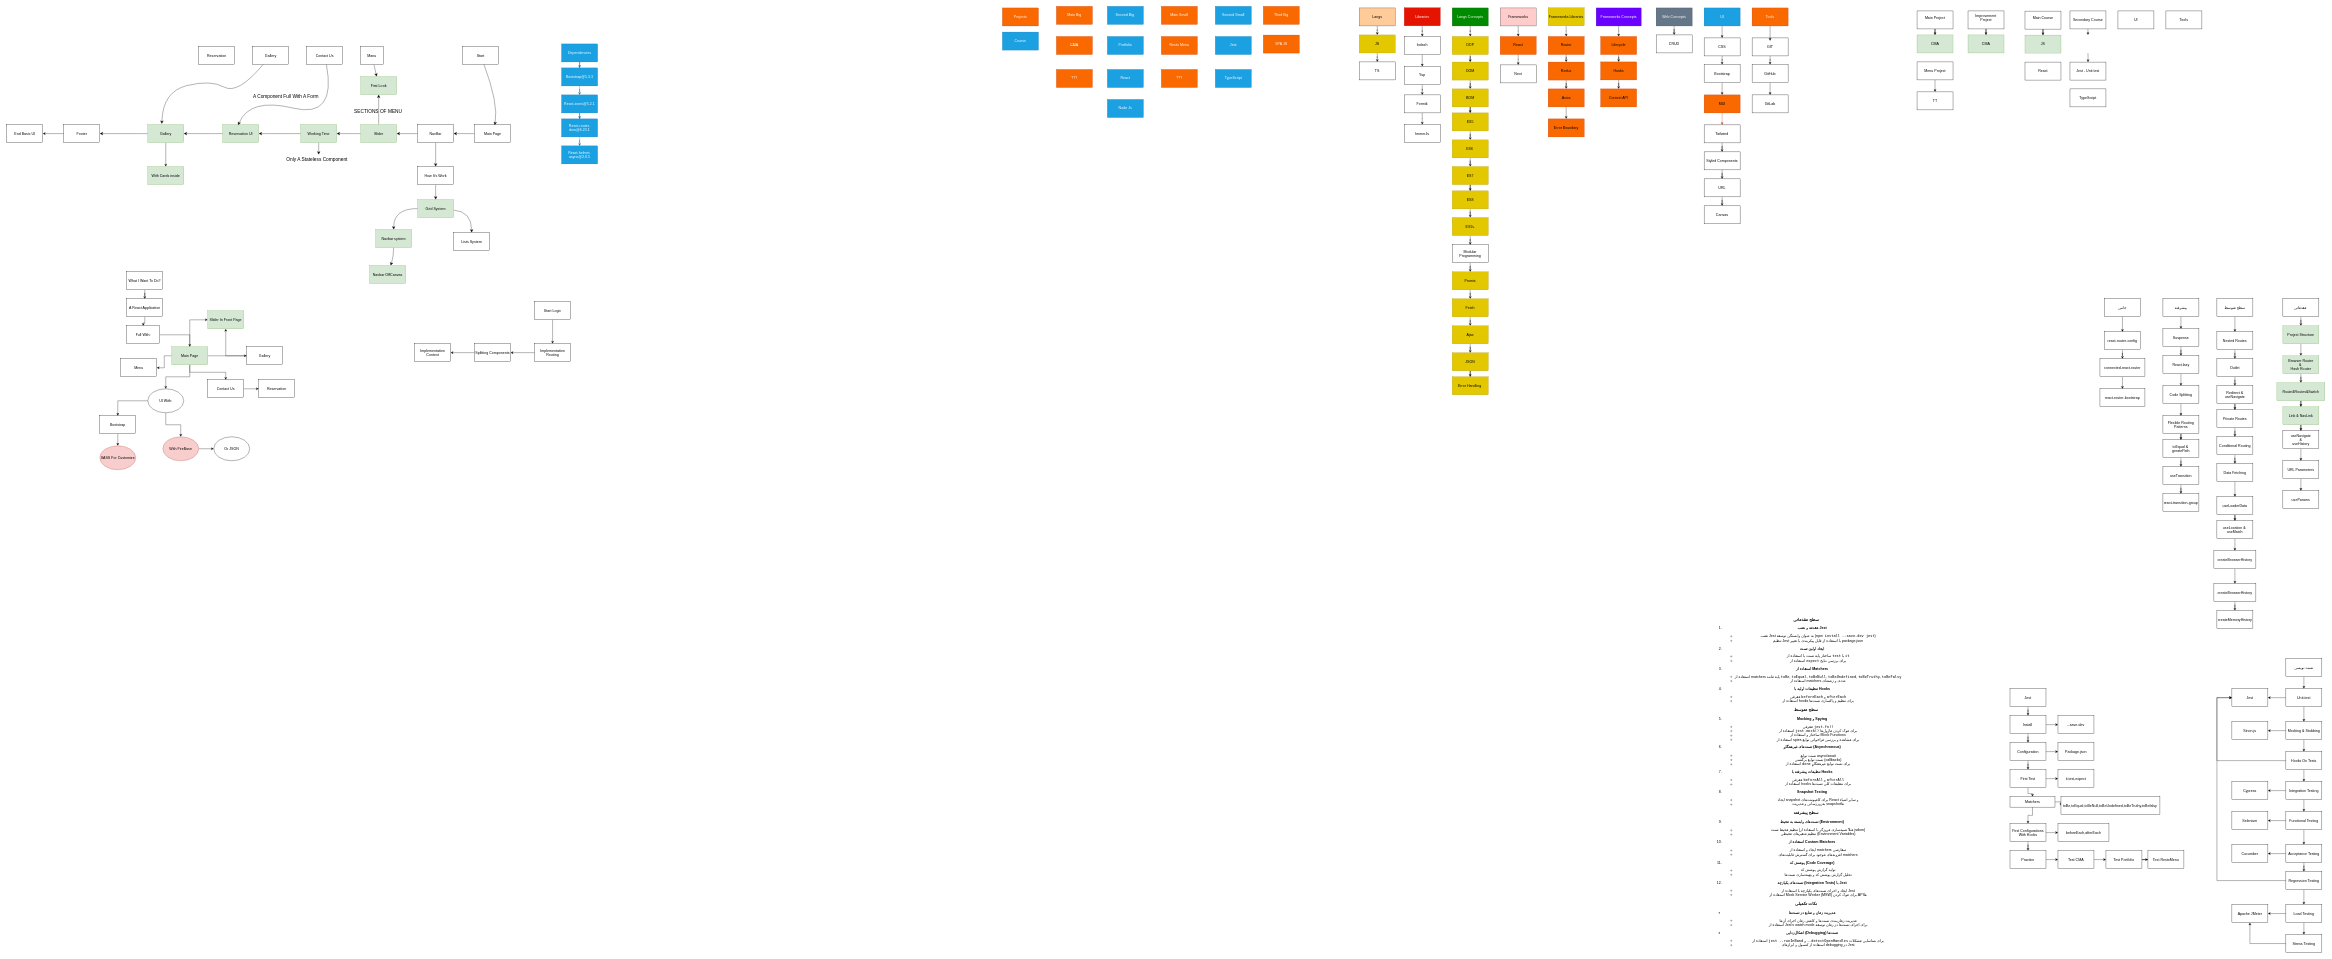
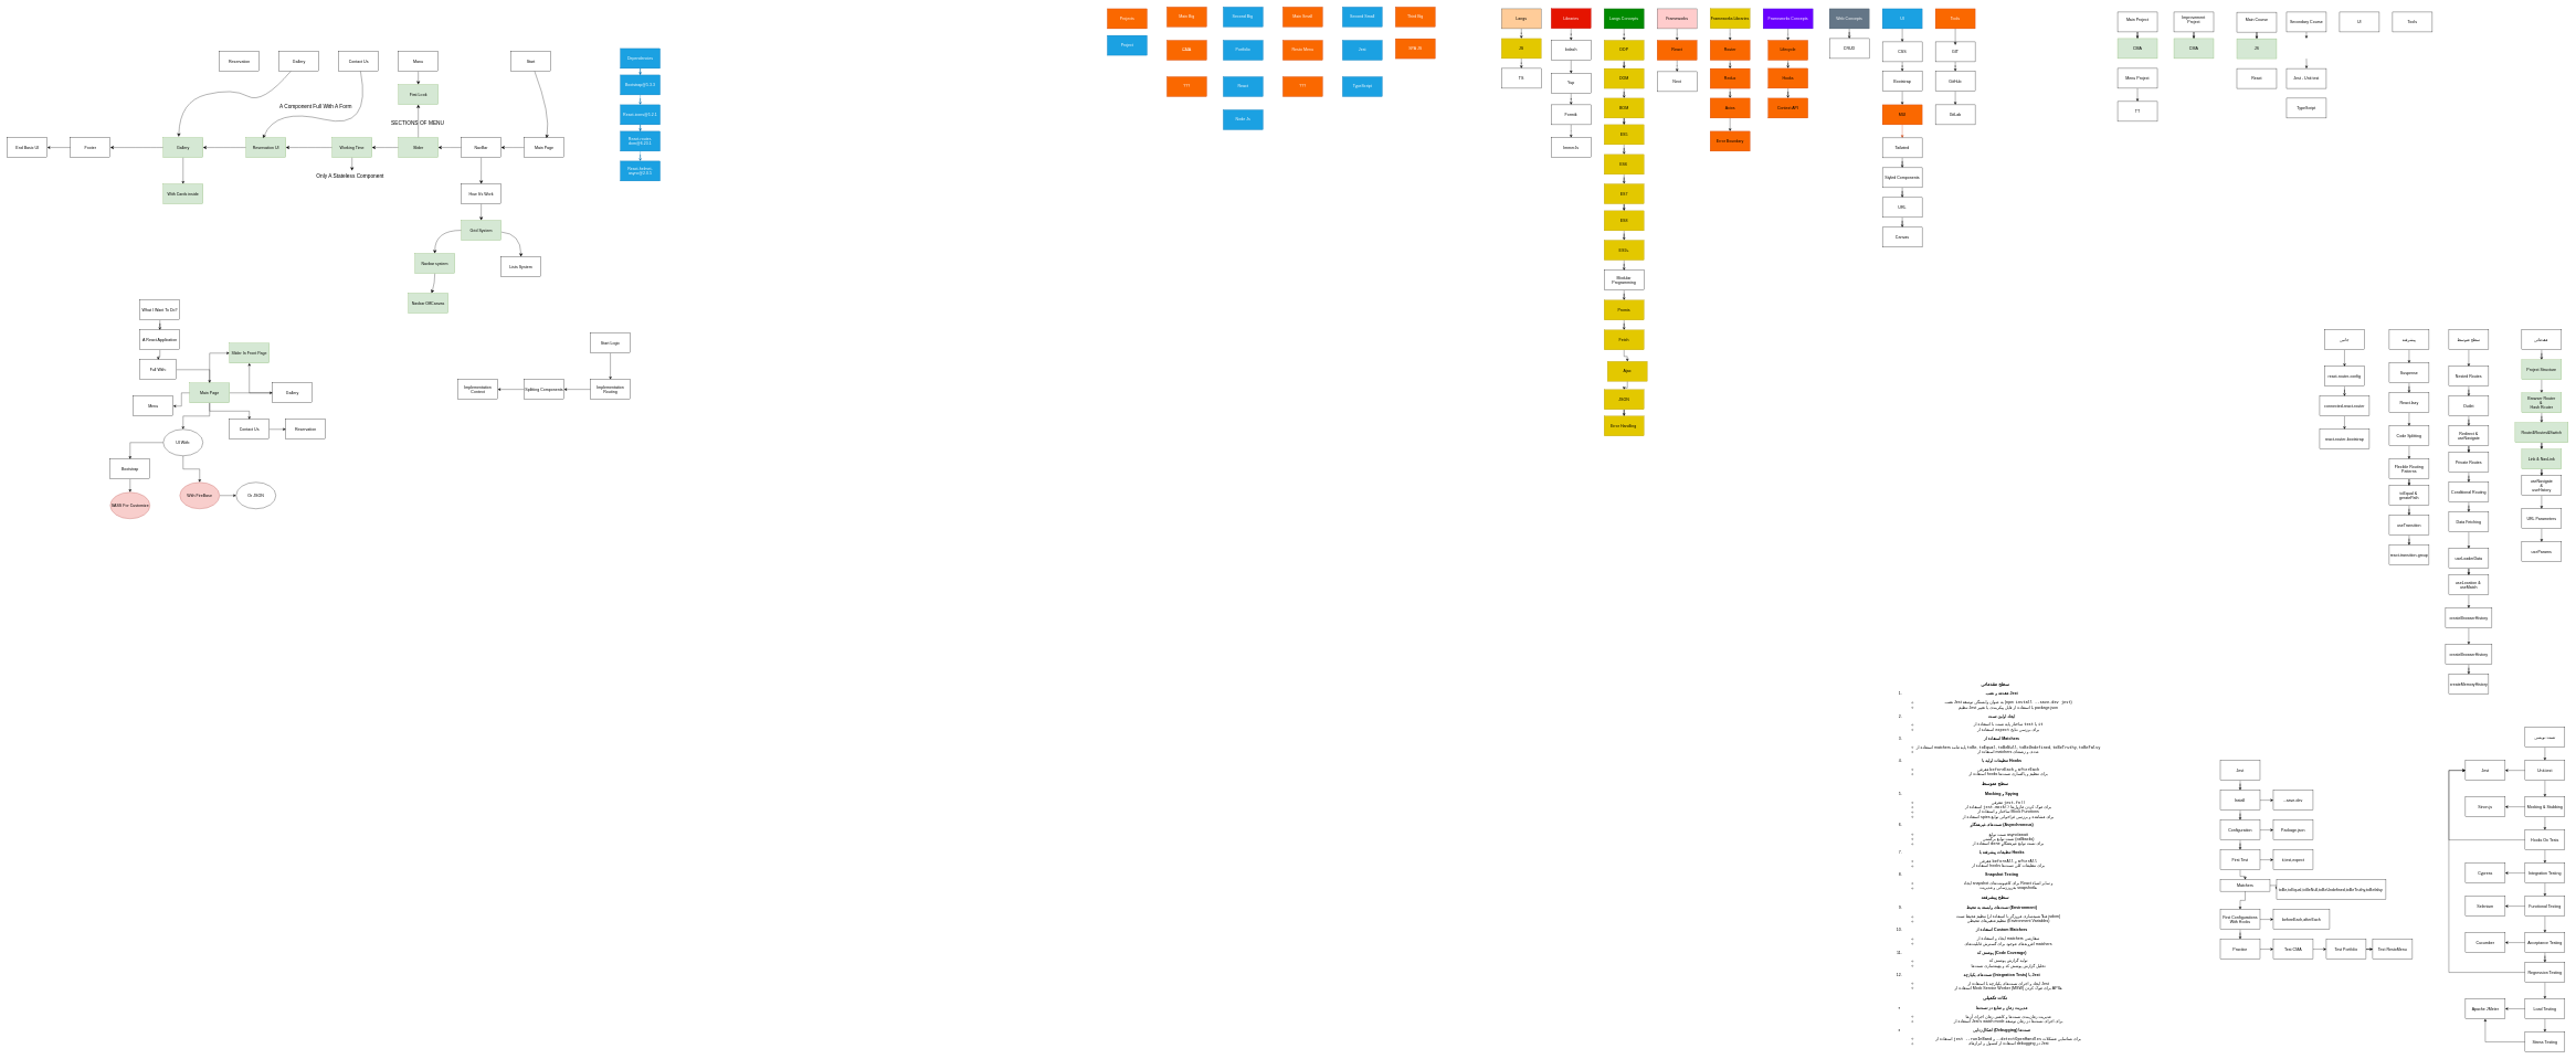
- <mxCell id="207" value="Course" style="rounded=0;whiteSpace=wrap;html=1;fillColor=#1ba1e2;fontColor=#ffffff;strokeColor=#006EAF;" parent="1" vertex="1"><mxGeometry x="3340" y="106.5" width="120" height="60" as="geometry" /></mxCell>
+ <mxCell id="207" value="Project" style="rounded=0;whiteSpace=wrap;html=1;fillColor=#1ba1e2;fontColor=#ffffff;strokeColor=#006EAF;" parent="1" vertex="1"><mxGeometry x="3340" y="106.5" width="120" height="60" as="geometry" /></mxCell>
- <mxCell id="63" value="Manu" style="rounded=0;whiteSpace=wrap;html=1;" parent="1" vertex="1"><mxGeometry x="1200" y="155" width="75" height="60" as="geometry" /></mxCell>
+ <mxCell id="63" value="Manu" style="rounded=0;whiteSpace=wrap;html=1;" parent="1" vertex="1"><mxGeometry x="1200" y="155" width="120" height="60" as="geometry" /></mxCell>
- <mxCell id="325" value="Ajax" style="rounded=0;whiteSpace=wrap;html=1;fillColor=#e3c800;fontColor=#000000;strokeColor=#B09500;" parent="1" vertex="1"><mxGeometry x="4840" y="1086" width="120" height="60" as="geometry" /></mxCell>
+ <mxCell id="325" value="Ajax" style="rounded=0;whiteSpace=wrap;html=1;fillColor=#e3c800;fontColor=#000000;strokeColor=#B09500;" parent="1" vertex="1"><mxGeometry x="4850" y="1091" width="120" height="60" as="geometry" /></mxCell>
